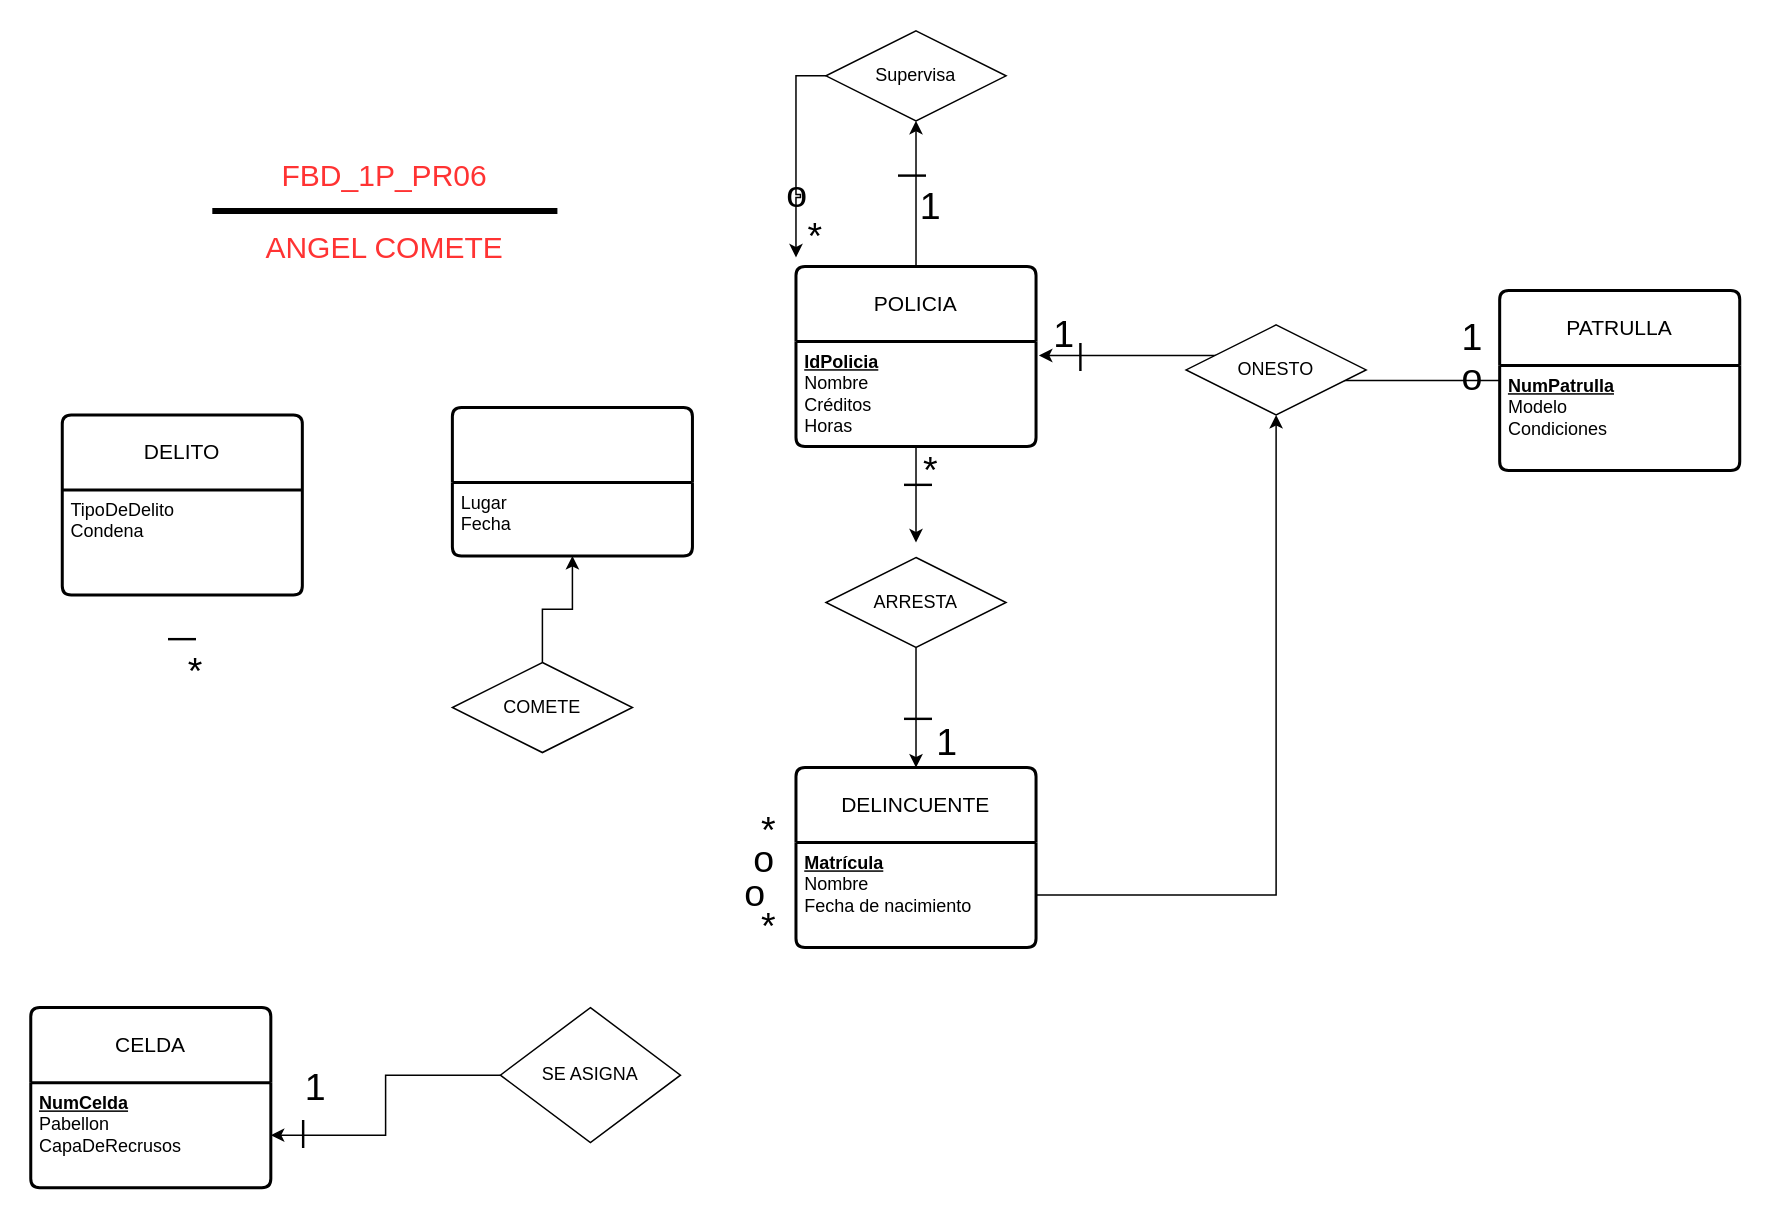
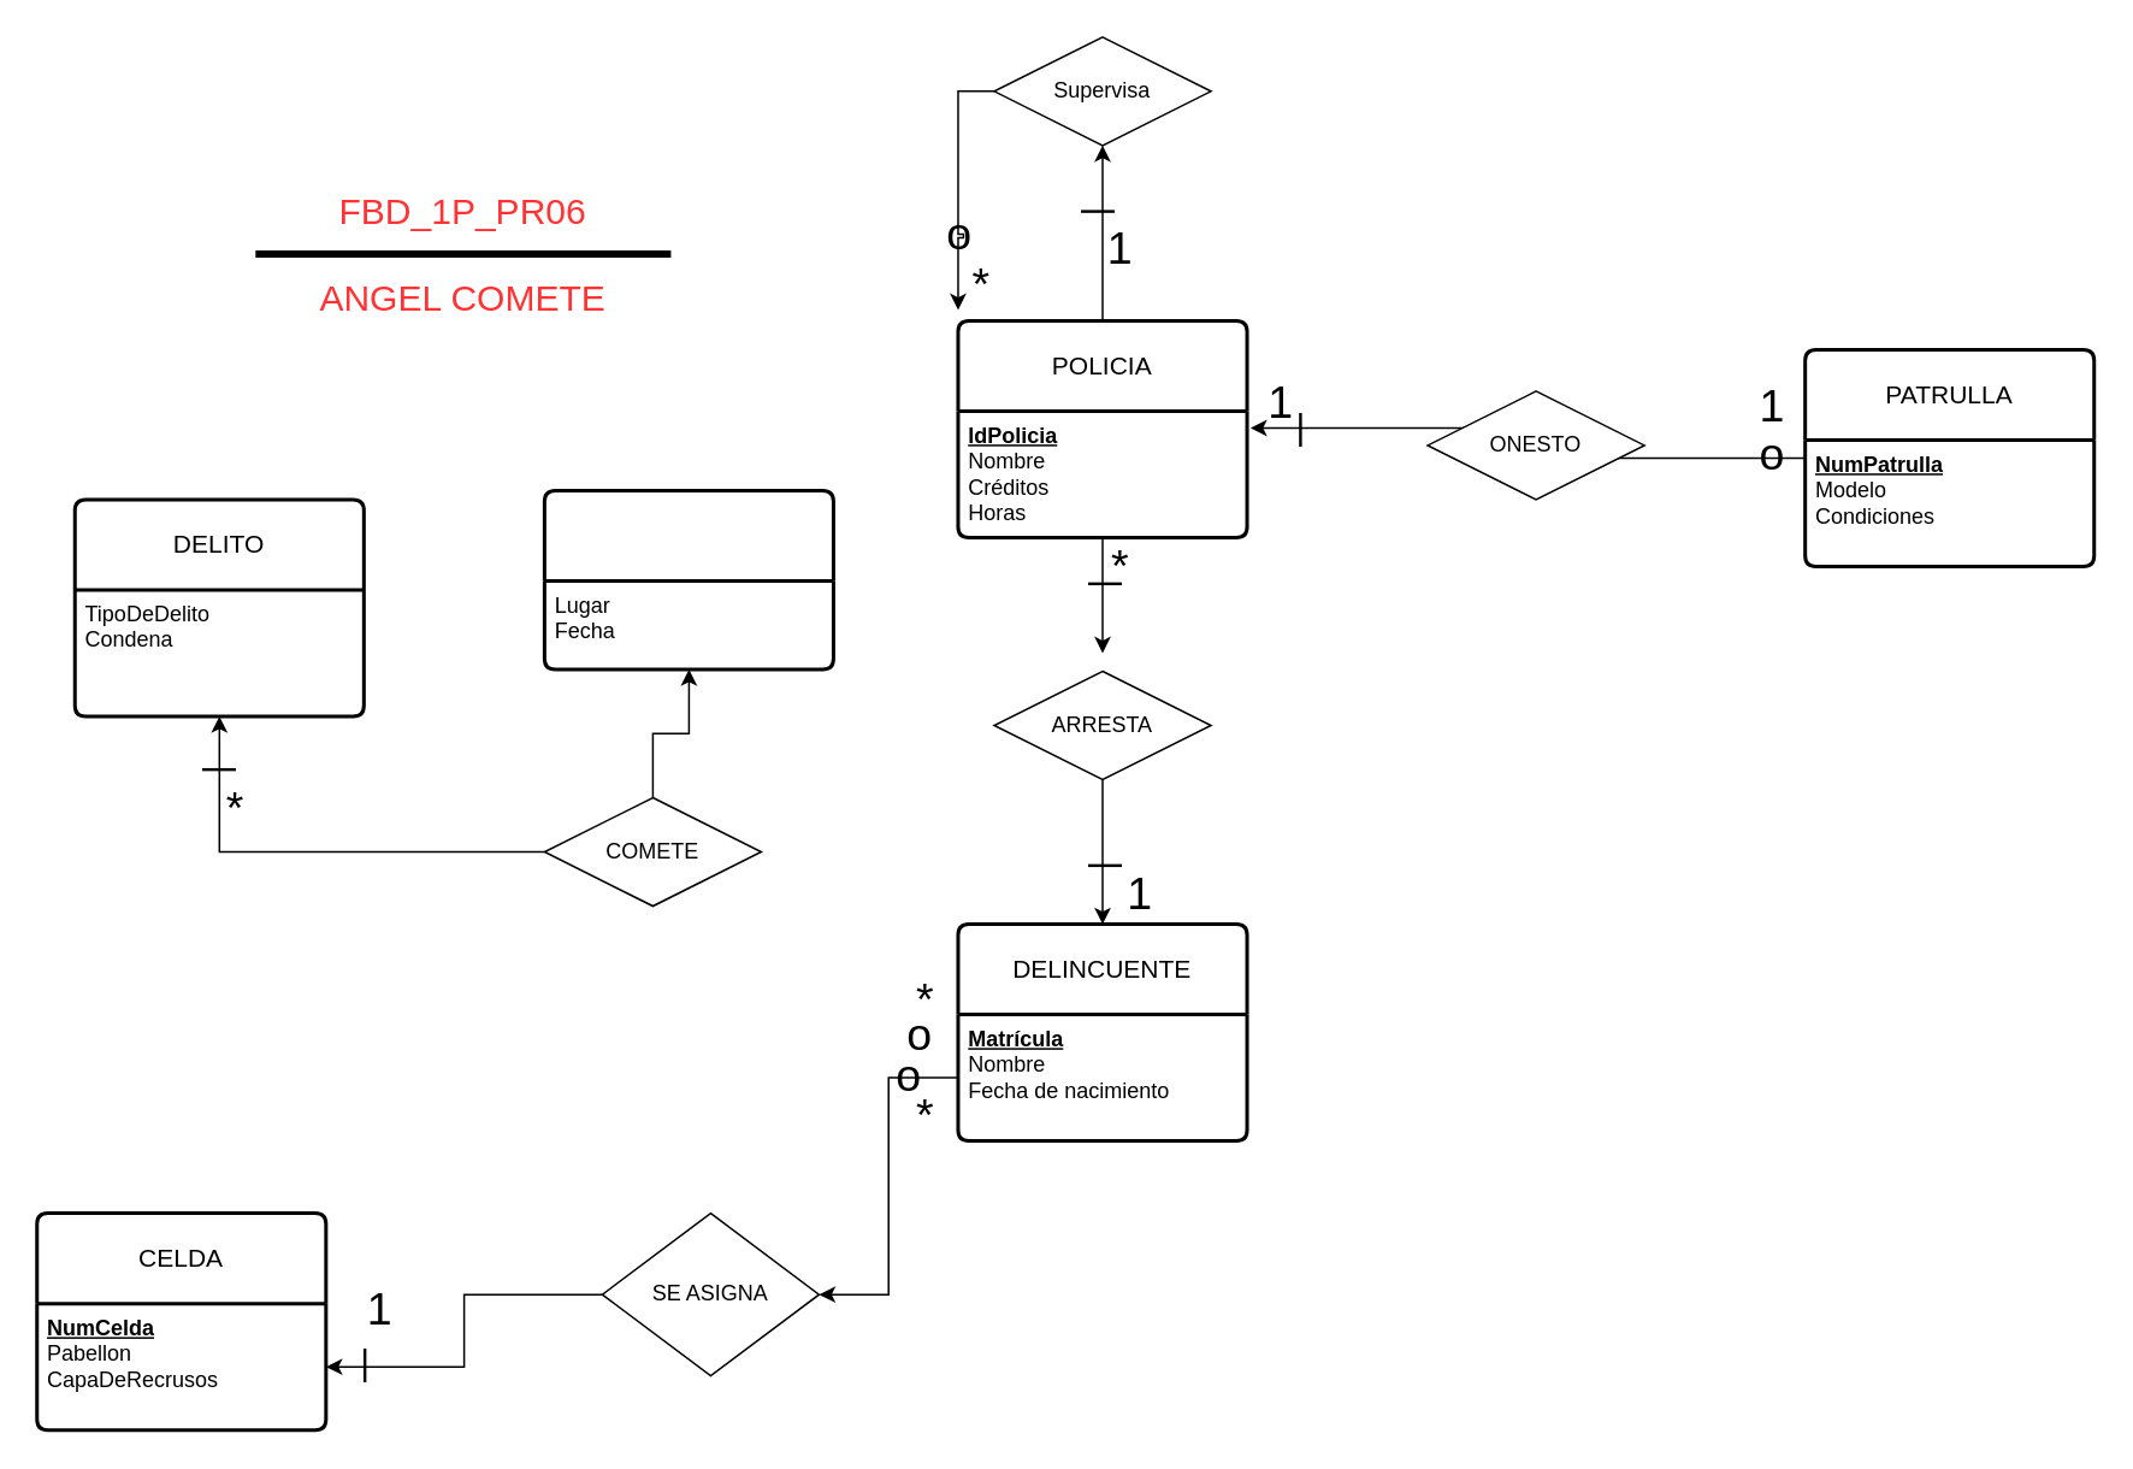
+ <mxCell id="39" style="edgeStyle=orthogonalEdgeStyle;rounded=0;orthogonalLoop=1;jettySize=auto;html=1;" edge="1" parent="1" source="41" target="23"><mxGeometry relative="1" as="geometry" /></mxCell>
- <mxCell id="36" style="edgeStyle=orthogonalEdgeStyle;rounded=0;orthogonalLoop=1;jettySize=auto;html=1;" edge="1" parent="1" source="9" target="20"><mxGeometry relative="1" as="geometry" /></mxCell>
+ <mxCell id="36" style="edgeStyle=orthogonalEdgeStyle;rounded=0;orthogonalLoop=1;jettySize=auto;html=1;entryX=1;entryY=0.5;entryDx=0;entryDy=0;" edge="1" parent="1" source="9" target="35"><mxGeometry relative="1" as="geometry" /></mxCell>
